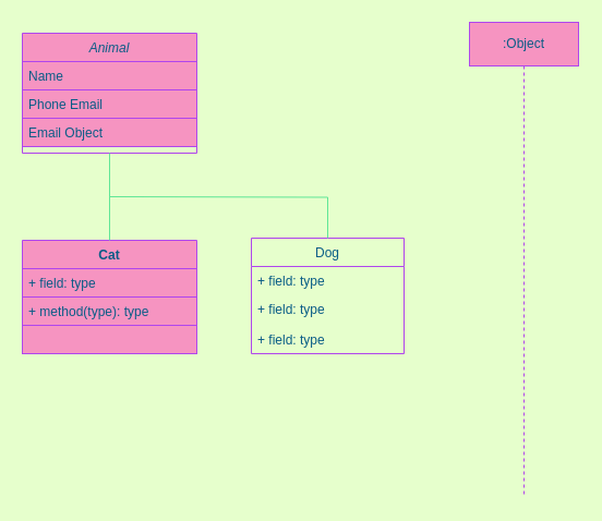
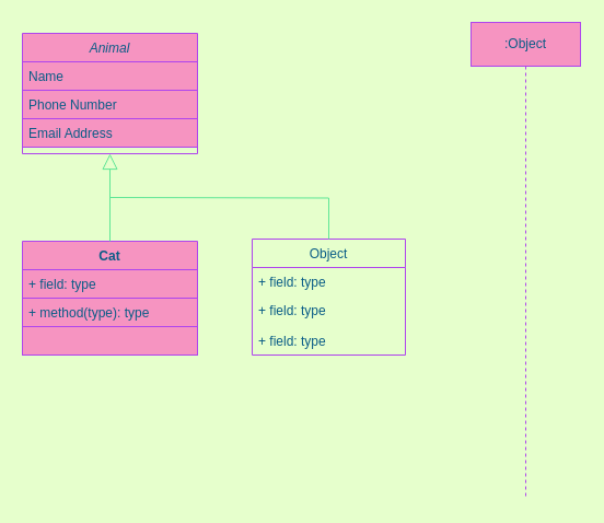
- <mxCell id="4" value="Phone Email" style="text;align=left;verticalAlign=top;spacingLeft=4;spacingRight=4;overflow=hidden;rotatable=0;points=[[0,0.5],[1,0.5]];portConstraint=eastwest;rounded=0;shadow=0;html=0;fillColor=#F694C1;strokeColor=#AF45ED;fontColor=#095C86;" parent="2" vertex="1"><mxGeometry y="52" width="160" height="26" as="geometry" /></mxCell>
+ <mxCell id="4" value="Phone Number" style="text;align=left;verticalAlign=top;spacingLeft=4;spacingRight=4;overflow=hidden;rotatable=0;points=[[0,0.5],[1,0.5]];portConstraint=eastwest;rounded=0;shadow=0;html=0;fillColor=#F694C1;strokeColor=#AF45ED;fontColor=#095C86;" parent="2" vertex="1"><mxGeometry y="52" width="160" height="26" as="geometry" /></mxCell>
- <mxCell id="5" value="Email Object" style="text;align=left;verticalAlign=top;spacingLeft=4;spacingRight=4;overflow=hidden;rotatable=0;points=[[0,0.5],[1,0.5]];portConstraint=eastwest;rounded=0;shadow=0;html=0;fillColor=#F694C1;strokeColor=#AF45ED;fontColor=#095C86;" parent="2" vertex="1"><mxGeometry y="78" width="160" height="26" as="geometry" /></mxCell>
+ <mxCell id="5" value="Email Address" style="text;align=left;verticalAlign=top;spacingLeft=4;spacingRight=4;overflow=hidden;rotatable=0;points=[[0,0.5],[1,0.5]];portConstraint=eastwest;rounded=0;shadow=0;html=0;fillColor=#F694C1;strokeColor=#AF45ED;fontColor=#095C86;" parent="2" vertex="1"><mxGeometry y="78" width="160" height="26" as="geometry" /></mxCell>
- <mxCell id="14" value="" style="endArrow=none;endFill=0;endSize=12;html=1;rounded=0;exitX=0.5;exitY=0;exitDx=0;exitDy=0;entryX=0.5;entryY=1;entryDx=0;entryDy=0;strokeColor=#60E696;fontColor=#095C86;" parent="1" source="6" target="2" edge="1"><mxGeometry width="160" relative="1" as="geometry"><mxPoint x="-50" y="150" as="sourcePoint" /><mxPoint x="110" y="150" as="targetPoint" /></mxGeometry></mxCell>
+ <mxCell id="14" value="" style="endArrow=block;endFill=0;endSize=12;html=1;rounded=0;exitX=0.5;exitY=0;exitDx=0;exitDy=0;entryX=0.5;entryY=1;entryDx=0;entryDy=0;strokeColor=#60E696;fontColor=#095C86;" parent="1" source="6" target="2" edge="1"><mxGeometry width="160" relative="1" as="geometry"><mxPoint x="-50" y="150" as="sourcePoint" /><mxPoint x="110" y="150" as="targetPoint" /></mxGeometry></mxCell>
- <mxCell id="10" value="Dog" style="swimlane;fontStyle=0;childLayout=stackLayout;horizontal=1;startSize=26;fillColor=none;horizontalStack=0;resizeParent=1;resizeParentMax=0;resizeLast=0;collapsible=1;marginBottom=0;strokeColor=#AF45ED;fontColor=#095C86;rounded=0;" parent="1" vertex="1"><mxGeometry x="230" y="218" width="140" height="106" as="geometry" /></mxCell>
+ <mxCell id="10" value="Object" style="swimlane;fontStyle=0;childLayout=stackLayout;horizontal=1;startSize=26;fillColor=none;horizontalStack=0;resizeParent=1;resizeParentMax=0;resizeLast=0;collapsible=1;marginBottom=0;strokeColor=#AF45ED;fontColor=#095C86;rounded=0;" parent="1" vertex="1"><mxGeometry x="230" y="218" width="140" height="106" as="geometry" /></mxCell>
